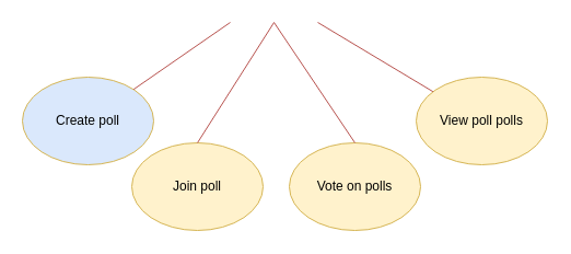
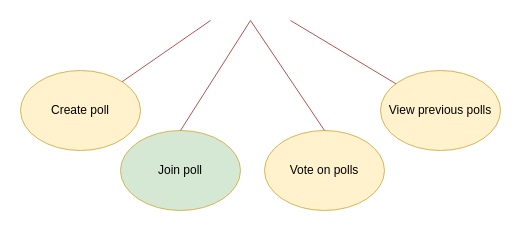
- <mxCell id="2" value="Create poll" style="ellipse;whiteSpace=wrap;html=1;fillColor=#dae8fc;strokeColor=#d6b656;" vertex="1" parent="1"><mxGeometry x="20" y="70" width="120" height="80" as="geometry" /></mxCell>
+ <mxCell id="2" value="Create poll" style="ellipse;whiteSpace=wrap;html=1;fillColor=#fff2cc;strokeColor=#d6b656;" vertex="1" parent="1"><mxGeometry x="20" y="70" width="120" height="80" as="geometry" /></mxCell>
- <mxCell id="4" value="View poll polls" style="ellipse;whiteSpace=wrap;html=1;fillColor=#fff2cc;strokeColor=#d6b656;" vertex="1" parent="1"><mxGeometry x="380" y="70" width="120" height="80" as="geometry" /></mxCell>
+ <mxCell id="4" value="View previous polls" style="ellipse;whiteSpace=wrap;html=1;fillColor=#fff2cc;strokeColor=#d6b656;" vertex="1" parent="1"><mxGeometry x="380" y="70" width="120" height="80" as="geometry" /></mxCell>
- <mxCell id="8" value="Join poll" style="ellipse;whiteSpace=wrap;html=1;fillColor=#fff2cc;strokeColor=#d6b656;" vertex="1" parent="1"><mxGeometry x="120" y="130" width="120" height="80" as="geometry" /></mxCell>
+ <mxCell id="8" value="Join poll" style="ellipse;whiteSpace=wrap;html=1;fillColor=#d5e8d4;strokeColor=#d6b656;" vertex="1" parent="1"><mxGeometry x="120" y="130" width="120" height="80" as="geometry" /></mxCell>
